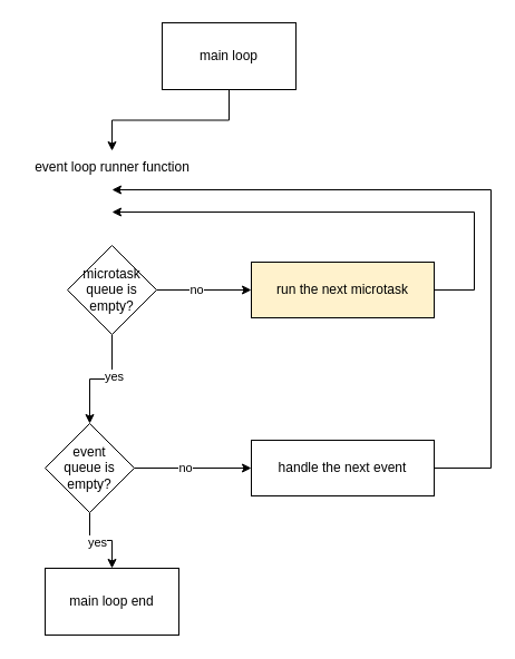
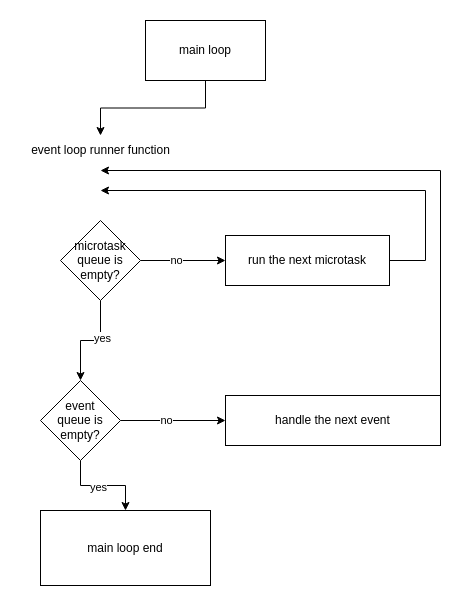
- <mxCell id="11" value="run the next microtask" style="whiteSpace=wrap;html=1;fillColor=#fff2cc;" parent="1" vertex="1"><mxGeometry x="225" y="235" width="164" height="50" as="geometry" /></mxCell>
+ <mxCell id="11" value="run the next microtask" style="whiteSpace=wrap;html=1;" parent="1" vertex="1"><mxGeometry x="225" y="235" width="164" height="50" as="geometry" /></mxCell>
- <mxCell id="19" value="handle the next event" style="whiteSpace=wrap;html=1;" parent="1" vertex="1"><mxGeometry x="225" y="395" width="164" height="50" as="geometry" /></mxCell>
+ <mxCell id="19" value="handle the next event" style="whiteSpace=wrap;html=1;" parent="1" vertex="1"><mxGeometry x="225" y="395" width="215" height="50" as="geometry" /></mxCell>
- <mxCell id="12" value="main loop end" style="whiteSpace=wrap;html=1;" parent="1" vertex="1"><mxGeometry x="40" y="510" width="120" height="60" as="geometry" /></mxCell>
+ <mxCell id="12" value="main loop end" style="whiteSpace=wrap;html=1;" parent="1" vertex="1"><mxGeometry x="40" y="510" width="170" height="75" as="geometry" /></mxCell>
